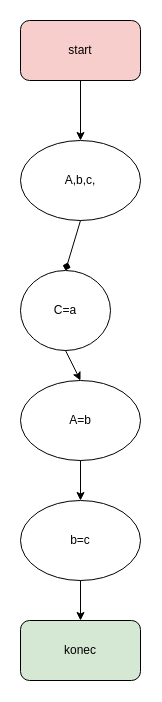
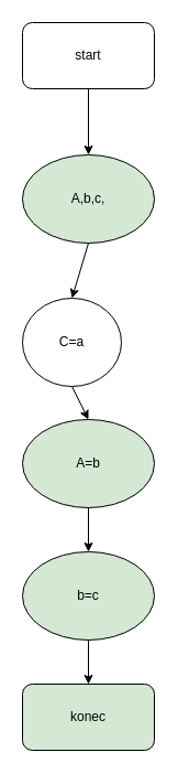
- <mxCell id="12" value="&lt;font style=&quot;vertical-align: inherit;&quot;&gt;&lt;font style=&quot;vertical-align: inherit;&quot;&gt;start&lt;/font&gt;&lt;/font&gt;" style="rounded=1;whiteSpace=wrap;html=1;fillColor=#f8cecc;" vertex="1" parent="1"><mxGeometry x="20" y="20" width="120" height="60" as="geometry" /></mxCell>
+ <mxCell id="12" value="&lt;font style=&quot;vertical-align: inherit;&quot;&gt;&lt;font style=&quot;vertical-align: inherit;&quot;&gt;start&lt;/font&gt;&lt;/font&gt;" style="rounded=1;whiteSpace=wrap;html=1;" vertex="1" parent="1"><mxGeometry x="20" y="20" width="120" height="60" as="geometry" /></mxCell>
- <mxCell id="3" value="&lt;font style=&quot;vertical-align: inherit;&quot;&gt;&lt;font style=&quot;vertical-align: inherit;&quot;&gt;A,b,c,&lt;/font&gt;&lt;/font&gt;" style="ellipse;whiteSpace=wrap;html=1;" vertex="1" parent="1"><mxGeometry x="20" y="140" width="120" height="80" as="geometry" /></mxCell>
+ <mxCell id="3" value="&lt;font style=&quot;vertical-align: inherit;&quot;&gt;&lt;font style=&quot;vertical-align: inherit;&quot;&gt;A,b,c,&lt;/font&gt;&lt;/font&gt;" style="ellipse;whiteSpace=wrap;html=1;fillColor=#d5e8d4;" vertex="1" parent="1"><mxGeometry x="20" y="140" width="120" height="80" as="geometry" /></mxCell>
- <mxCell id="5" value="" style="endArrow=diamond;html=1;rounded=0;exitX=0.5;exitY=1;exitDx=0;exitDy=0;entryX=0.5;entryY=0;entryDx=0;entryDy=0;" edge="1" parent="1" source="3" target="4"><mxGeometry width="50" height="50" relative="1" as="geometry"><mxPoint x="50" y="270" as="sourcePoint" /><mxPoint x="100" y="220" as="targetPoint" /></mxGeometry></mxCell>
+ <mxCell id="5" value="" style="endArrow=classic;html=1;rounded=0;exitX=0.5;exitY=1;exitDx=0;exitDy=0;entryX=0.5;entryY=0;entryDx=0;entryDy=0;" edge="1" parent="1" source="3" target="4"><mxGeometry width="50" height="50" relative="1" as="geometry"><mxPoint x="50" y="270" as="sourcePoint" /><mxPoint x="100" y="220" as="targetPoint" /></mxGeometry></mxCell>
- <mxCell id="7" value="&lt;font style=&quot;vertical-align: inherit;&quot;&gt;&lt;font style=&quot;vertical-align: inherit;&quot;&gt;A=b&lt;/font&gt;&lt;/font&gt;" style="ellipse;whiteSpace=wrap;html=1;" vertex="1" parent="1"><mxGeometry x="20" y="380" width="120" height="80" as="geometry" /></mxCell>
+ <mxCell id="7" value="&lt;font style=&quot;vertical-align: inherit;&quot;&gt;&lt;font style=&quot;vertical-align: inherit;&quot;&gt;A=b&lt;/font&gt;&lt;/font&gt;" style="ellipse;whiteSpace=wrap;html=1;fillColor=#d5e8d4;" vertex="1" parent="1"><mxGeometry x="20" y="380" width="120" height="80" as="geometry" /></mxCell>
- <mxCell id="9" value="&lt;font style=&quot;vertical-align: inherit;&quot;&gt;&lt;font style=&quot;vertical-align: inherit;&quot;&gt;b=c&lt;/font&gt;&lt;/font&gt;" style="ellipse;whiteSpace=wrap;html=1;" vertex="1" parent="1"><mxGeometry x="20" y="500" width="120" height="80" as="geometry" /></mxCell>
+ <mxCell id="9" value="&lt;font style=&quot;vertical-align: inherit;&quot;&gt;&lt;font style=&quot;vertical-align: inherit;&quot;&gt;b=c&lt;/font&gt;&lt;/font&gt;" style="ellipse;whiteSpace=wrap;html=1;fillColor=#d5e8d4;" vertex="1" parent="1"><mxGeometry x="20" y="500" width="120" height="80" as="geometry" /></mxCell>
